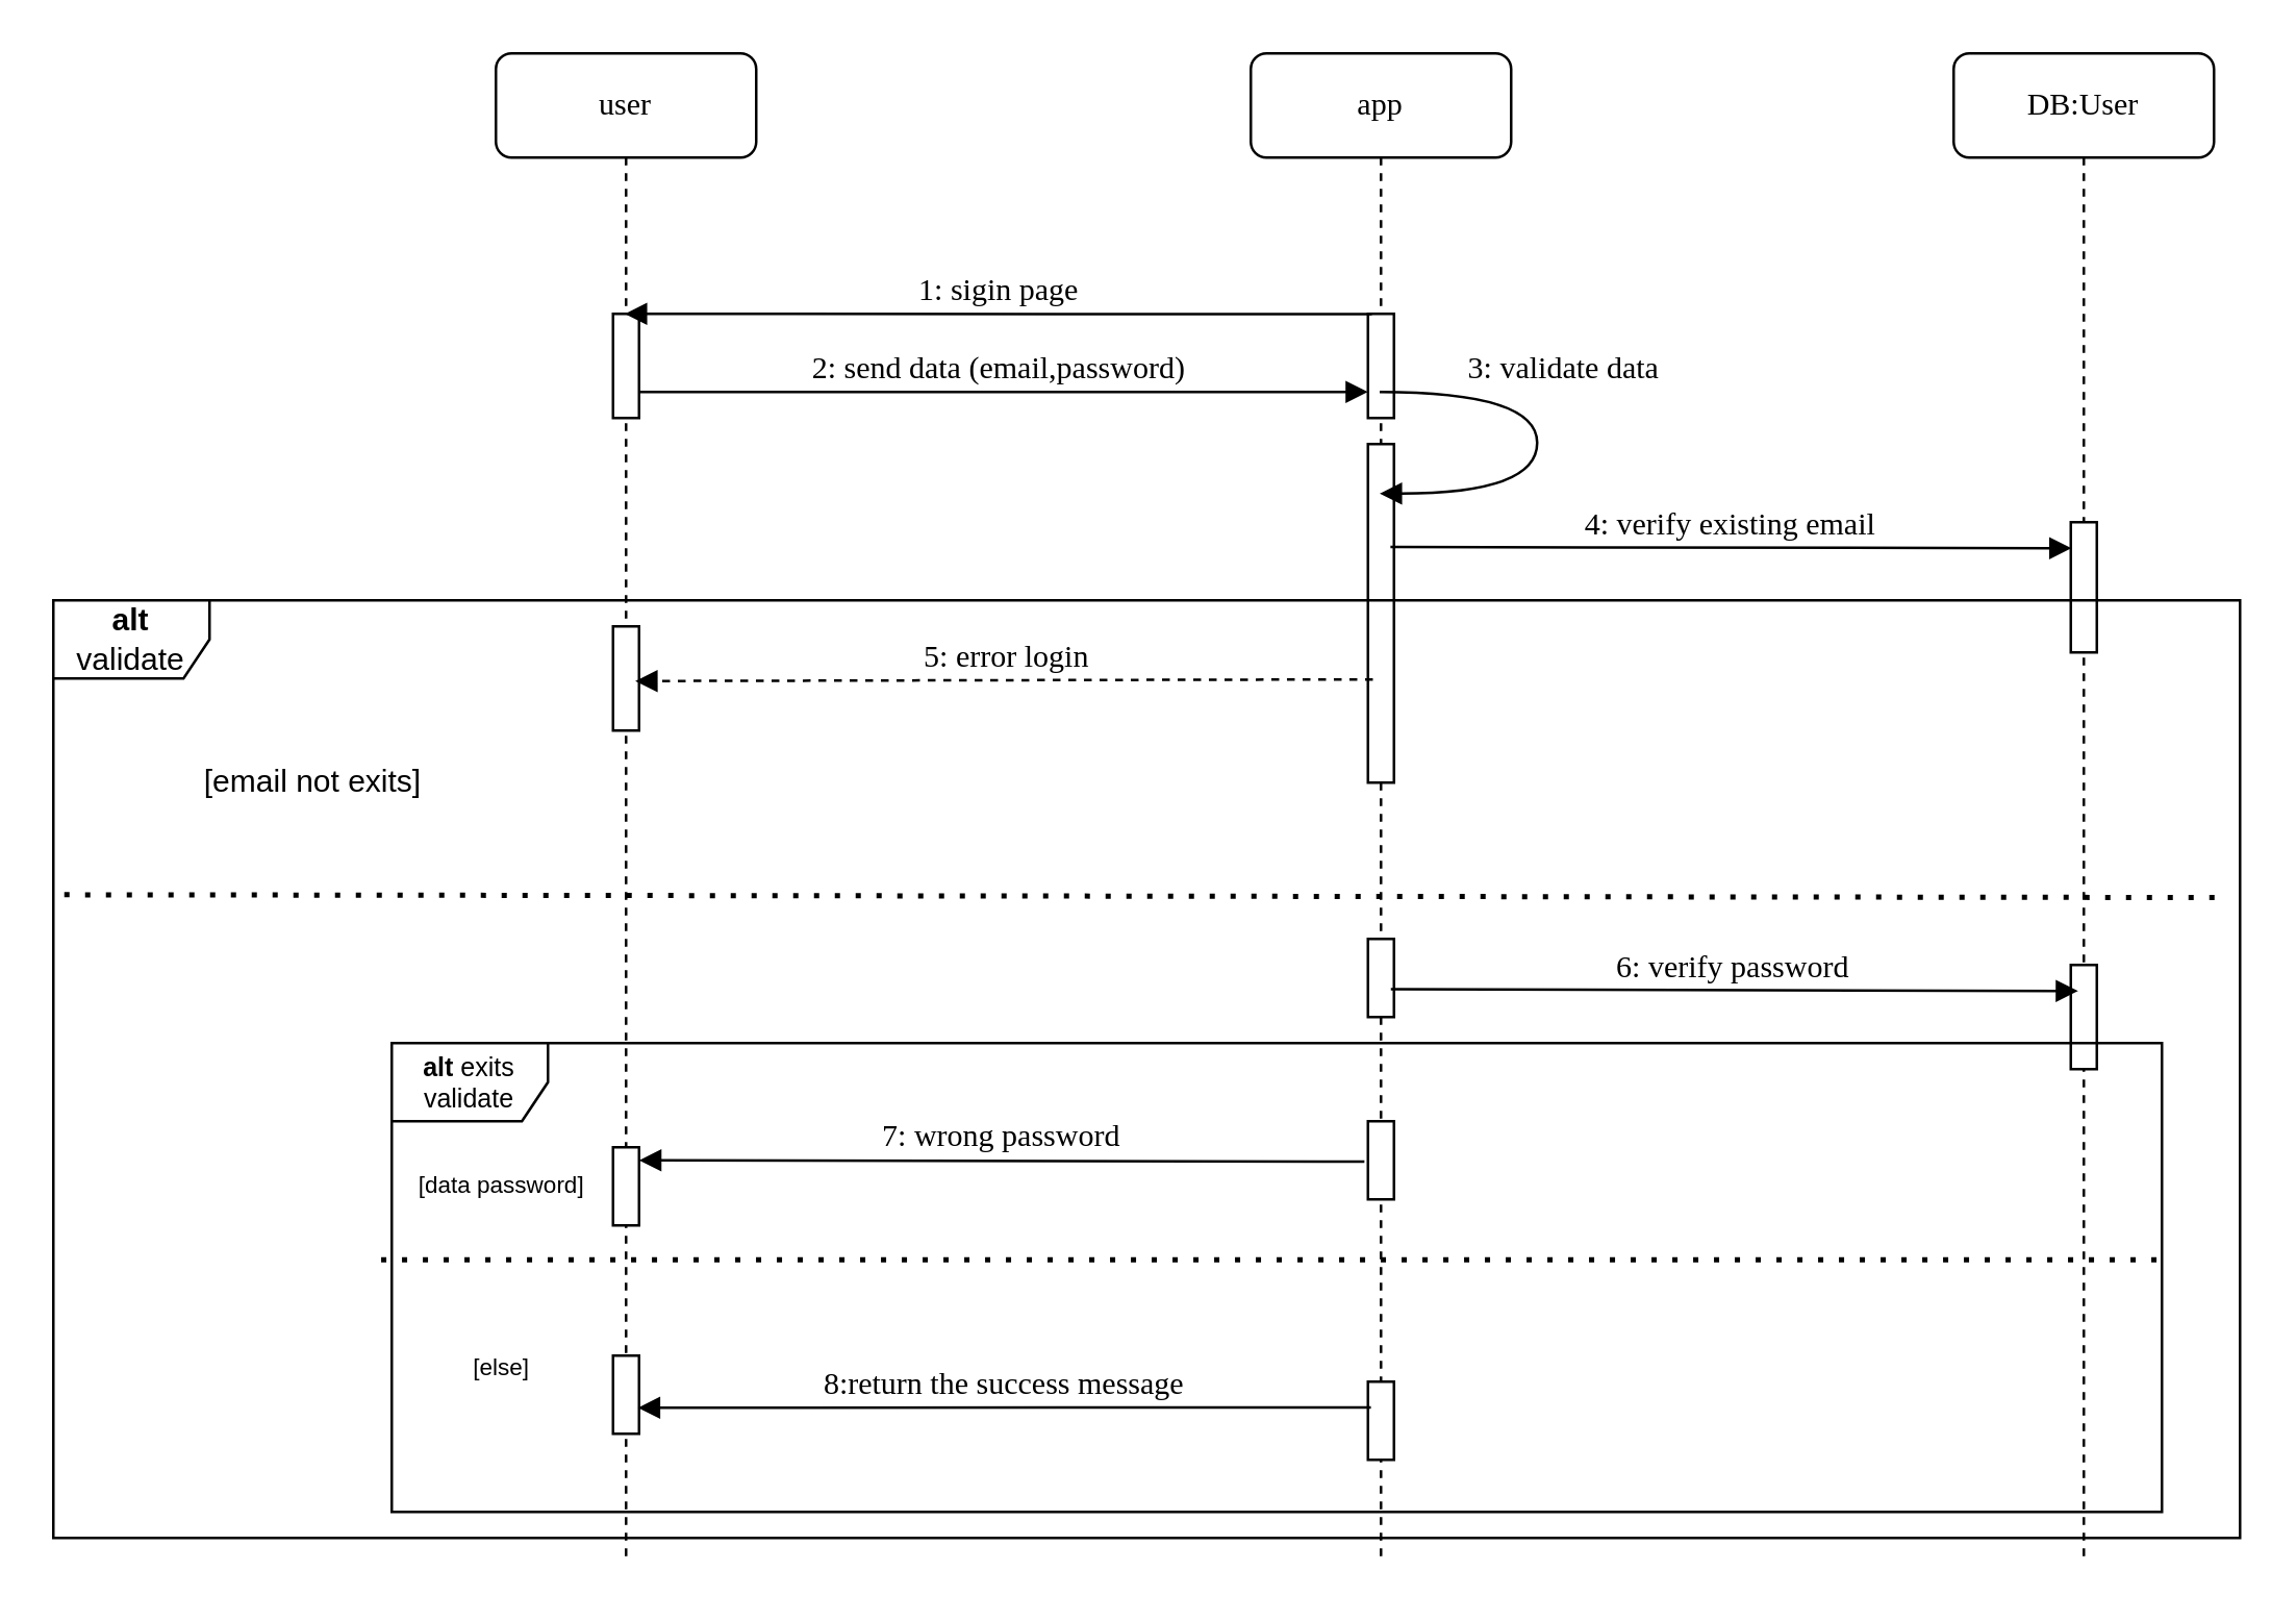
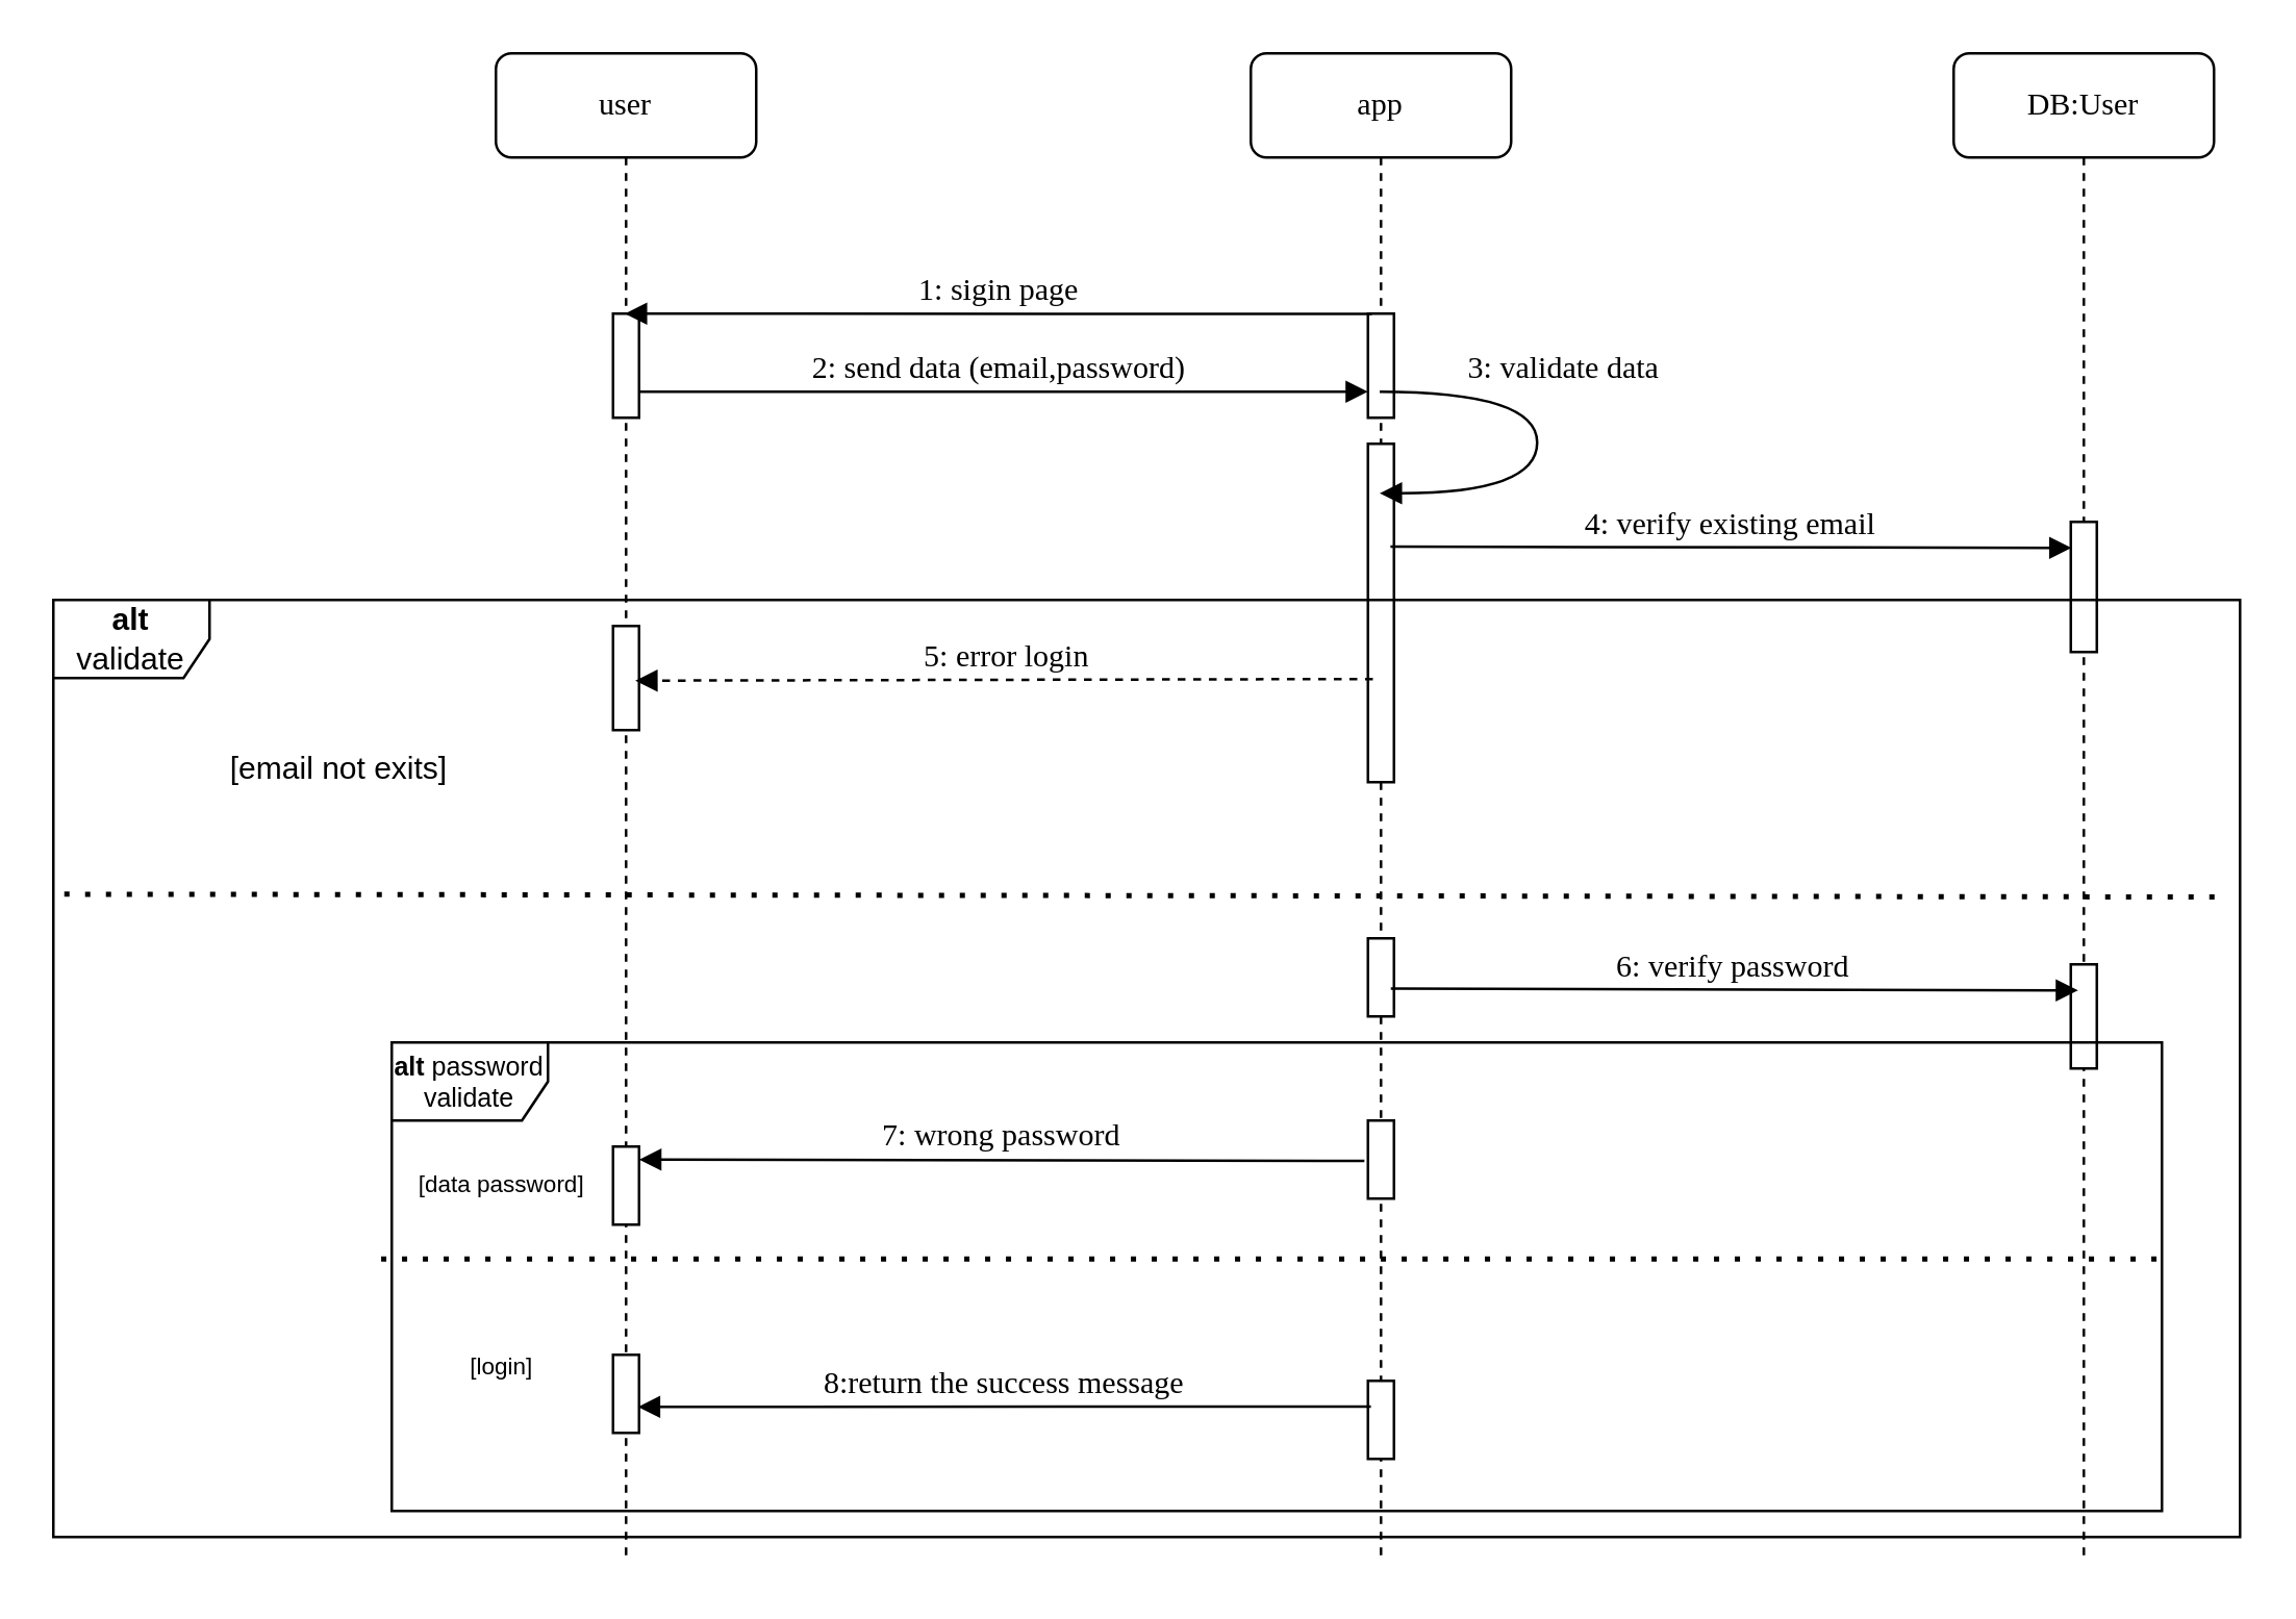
- <mxCell id="19" value="[email not exits]" style="text;html=1;strokeColor=none;fillColor=none;align=center;verticalAlign=middle;whiteSpace=wrap;rounded=0;" vertex="1" parent="1"><mxGeometry x="70" y="285" width="100" height="30" as="geometry" /></mxCell>
+ <mxCell id="19" value="[email not exits]" style="text;html=1;strokeColor=none;fillColor=none;align=center;verticalAlign=middle;whiteSpace=wrap;rounded=0;" vertex="1" parent="1"><mxGeometry x="80" y="280" width="100" height="30" as="geometry" /></mxCell>
- <mxCell id="26" value="&lt;b style=&quot;font-size: 10px;&quot;&gt;alt&lt;/b&gt;&amp;nbsp;exits validate" style="shape=umlFrame;whiteSpace=wrap;html=1;pointerEvents=0;fontSize=10;" vertex="1" parent="1"><mxGeometry x="150" y="400" width="680" height="180" as="geometry" /></mxCell>
+ <mxCell id="26" value="&lt;b style=&quot;font-size: 10px;&quot;&gt;alt&lt;/b&gt;&amp;nbsp;password validate" style="shape=umlFrame;whiteSpace=wrap;html=1;pointerEvents=0;fontSize=10;" vertex="1" parent="1"><mxGeometry x="150" y="400" width="680" height="180" as="geometry" /></mxCell>
- <mxCell id="30" value="[else]" style="text;html=1;strokeColor=none;fillColor=none;align=center;verticalAlign=middle;whiteSpace=wrap;rounded=0;fontSize=9;" vertex="1" parent="1"><mxGeometry x="140" y="510" width="105" height="30" as="geometry" /></mxCell>
+ <mxCell id="30" value="[login]" style="text;html=1;strokeColor=none;fillColor=none;align=center;verticalAlign=middle;whiteSpace=wrap;rounded=0;fontSize=9;" vertex="1" parent="1"><mxGeometry x="140" y="510" width="105" height="30" as="geometry" /></mxCell>
